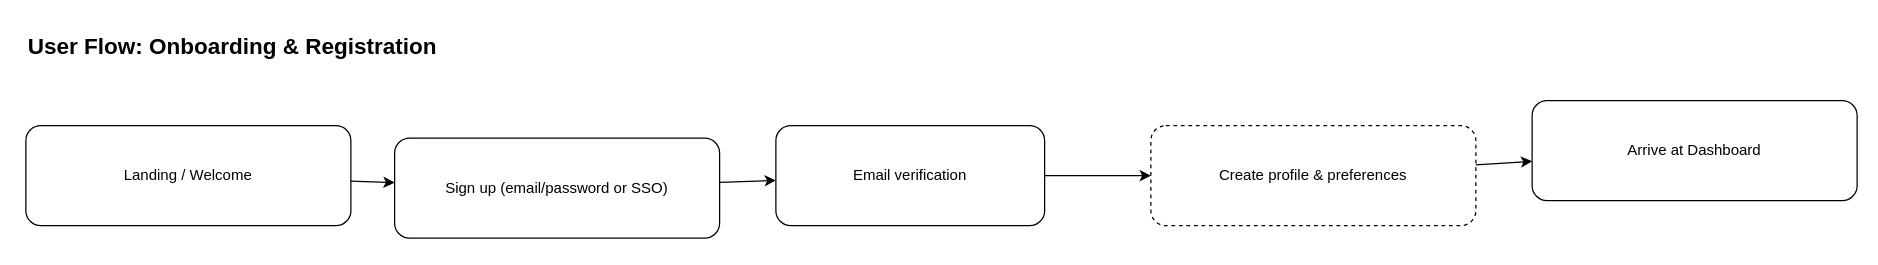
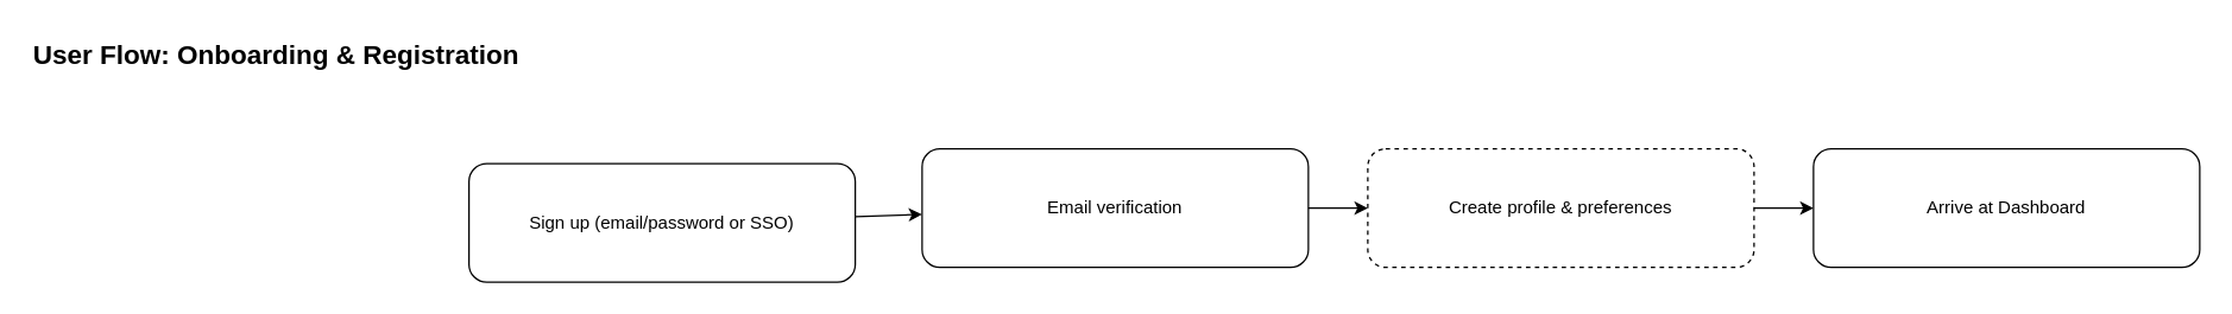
- <mxCell id="10" value="Arrive at Dashboard" style="rounded=1;whiteSpace=wrap;html=1;" vertex="1" parent="1"><mxGeometry x="1225" y="80" width="260" height="80" as="geometry" /></mxCell>
+ <mxCell id="10" value="Arrive at Dashboard" style="rounded=1;whiteSpace=wrap;html=1;" vertex="1" parent="1"><mxGeometry x="1220" y="100" width="260" height="80" as="geometry" /></mxCell>
- <mxCell id="3" value="Landing / Welcome" style="rounded=1;whiteSpace=wrap;html=1;" vertex="1" parent="1"><mxGeometry x="20" y="100" width="260" height="80" as="geometry" /></mxCell>
- <mxCell id="6" value="Email verification" style="rounded=1;whiteSpace=wrap;html=1;" vertex="1" parent="1"><mxGeometry x="620" y="100" width="215" height="80" as="geometry" /></mxCell>
+ <mxCell id="6" value="Email verification" style="rounded=1;whiteSpace=wrap;html=1;" vertex="1" parent="1"><mxGeometry x="620" y="100" width="260" height="80" as="geometry" /></mxCell>
- <mxCell id="5" value="" style="endArrow=classic;" edge="1" parent="1" source="3" target="4"><mxGeometry relative="1" as="geometry" /></mxCell>
